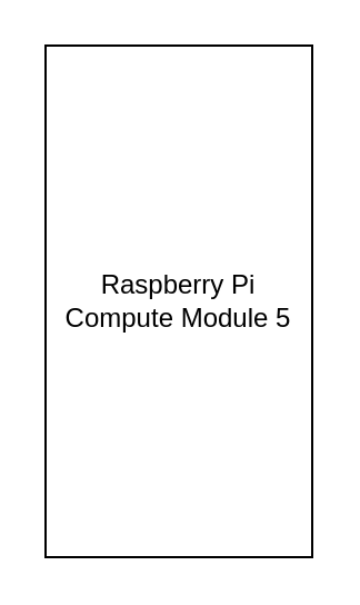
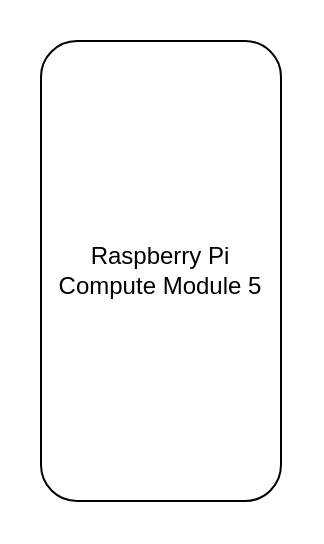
- <mxCell id="2" value="Raspberry Pi&lt;br&gt;Compute Module 5" style="whiteSpace=wrap;html=1;rounded=0;" vertex="1" parent="1"><mxGeometry x="20" y="20" width="120" height="230" as="geometry" /></mxCell>
+ <mxCell id="2" value="Raspberry Pi&lt;br&gt;Compute Module 5" style="rounded=1;whiteSpace=wrap;html=1;" vertex="1" parent="1"><mxGeometry x="20" y="20" width="120" height="230" as="geometry" /></mxCell>
